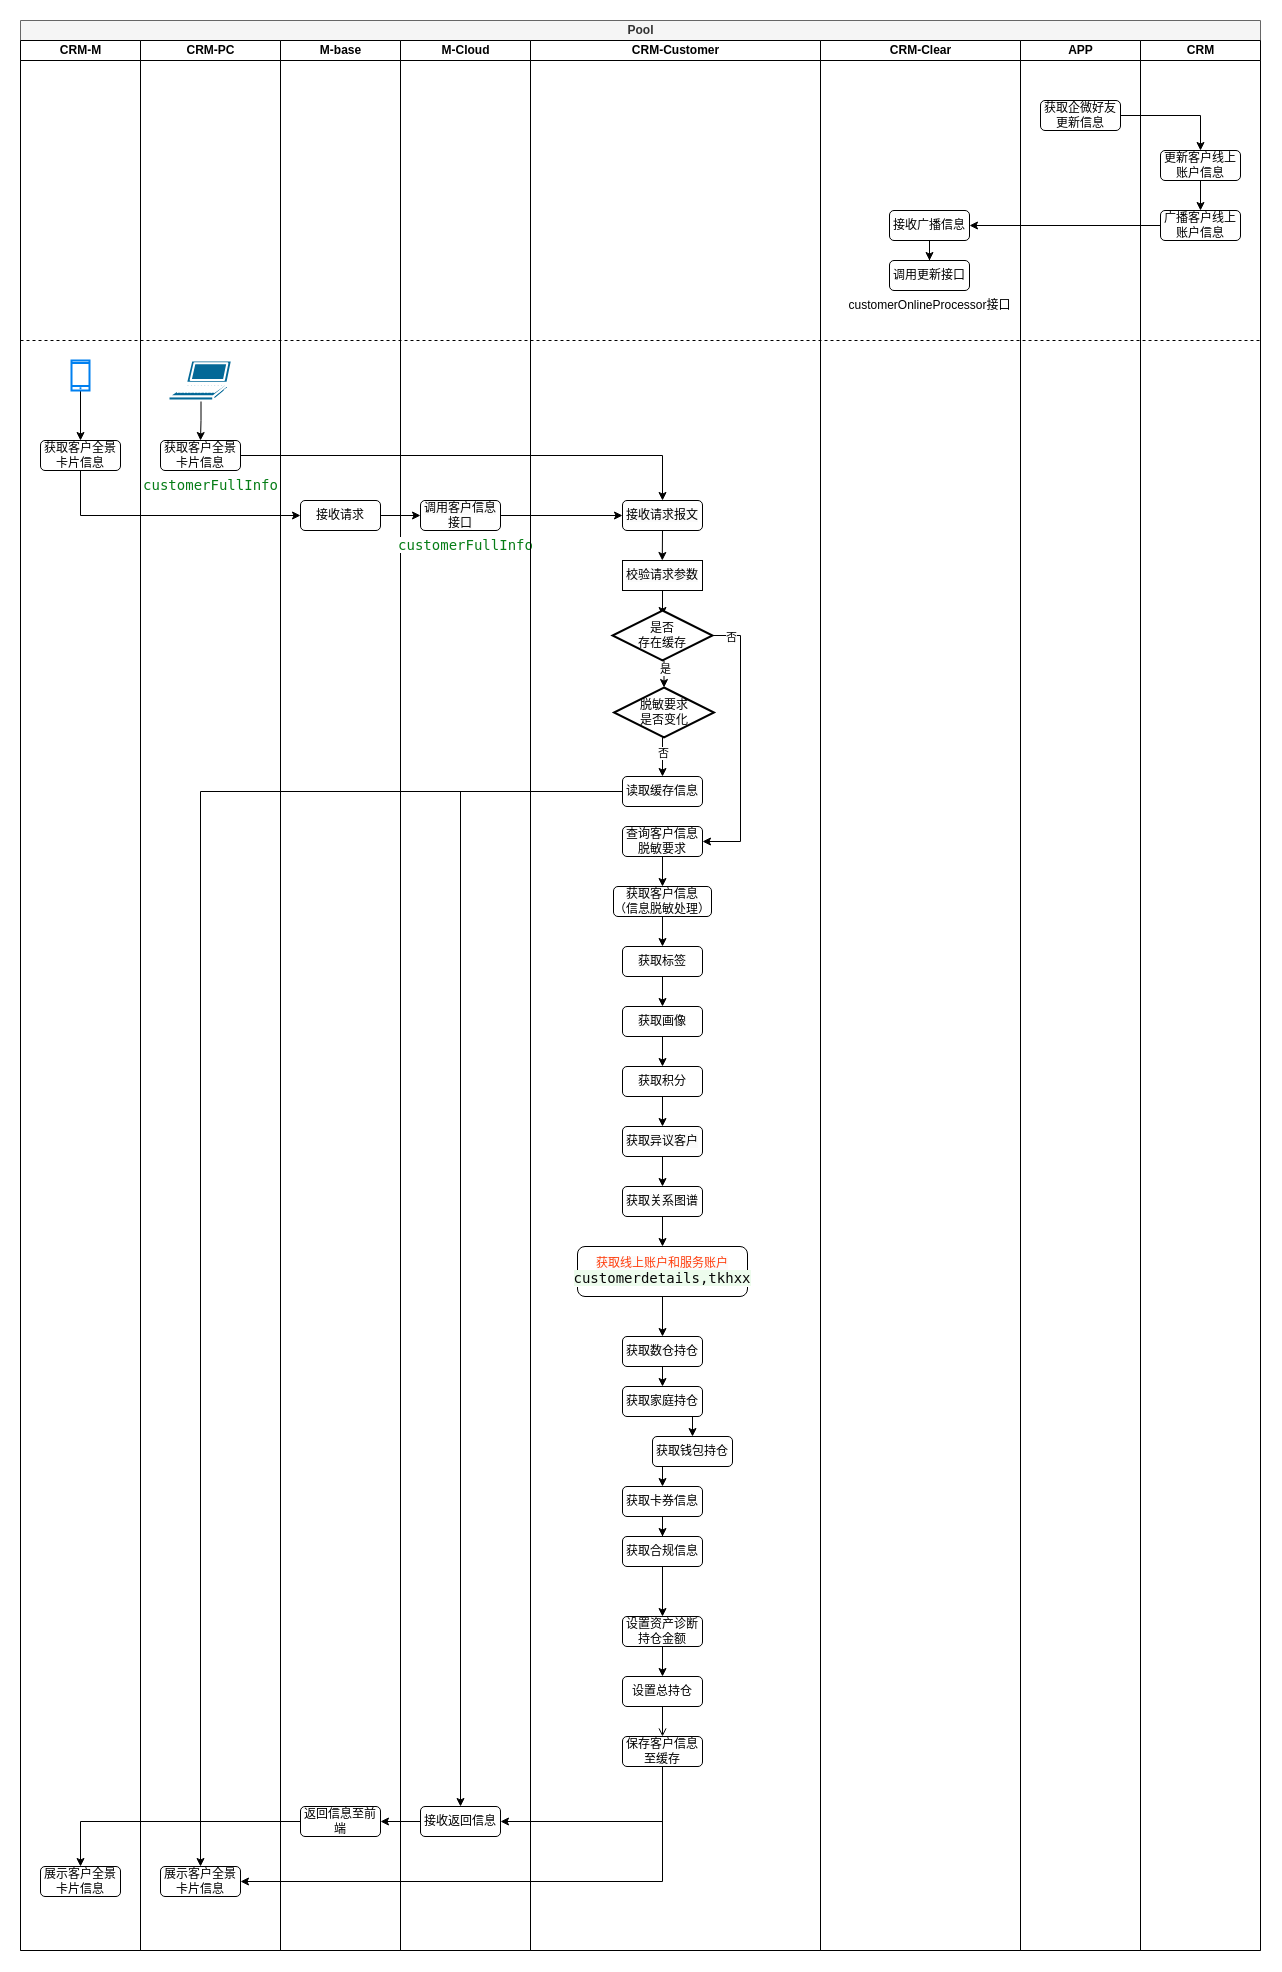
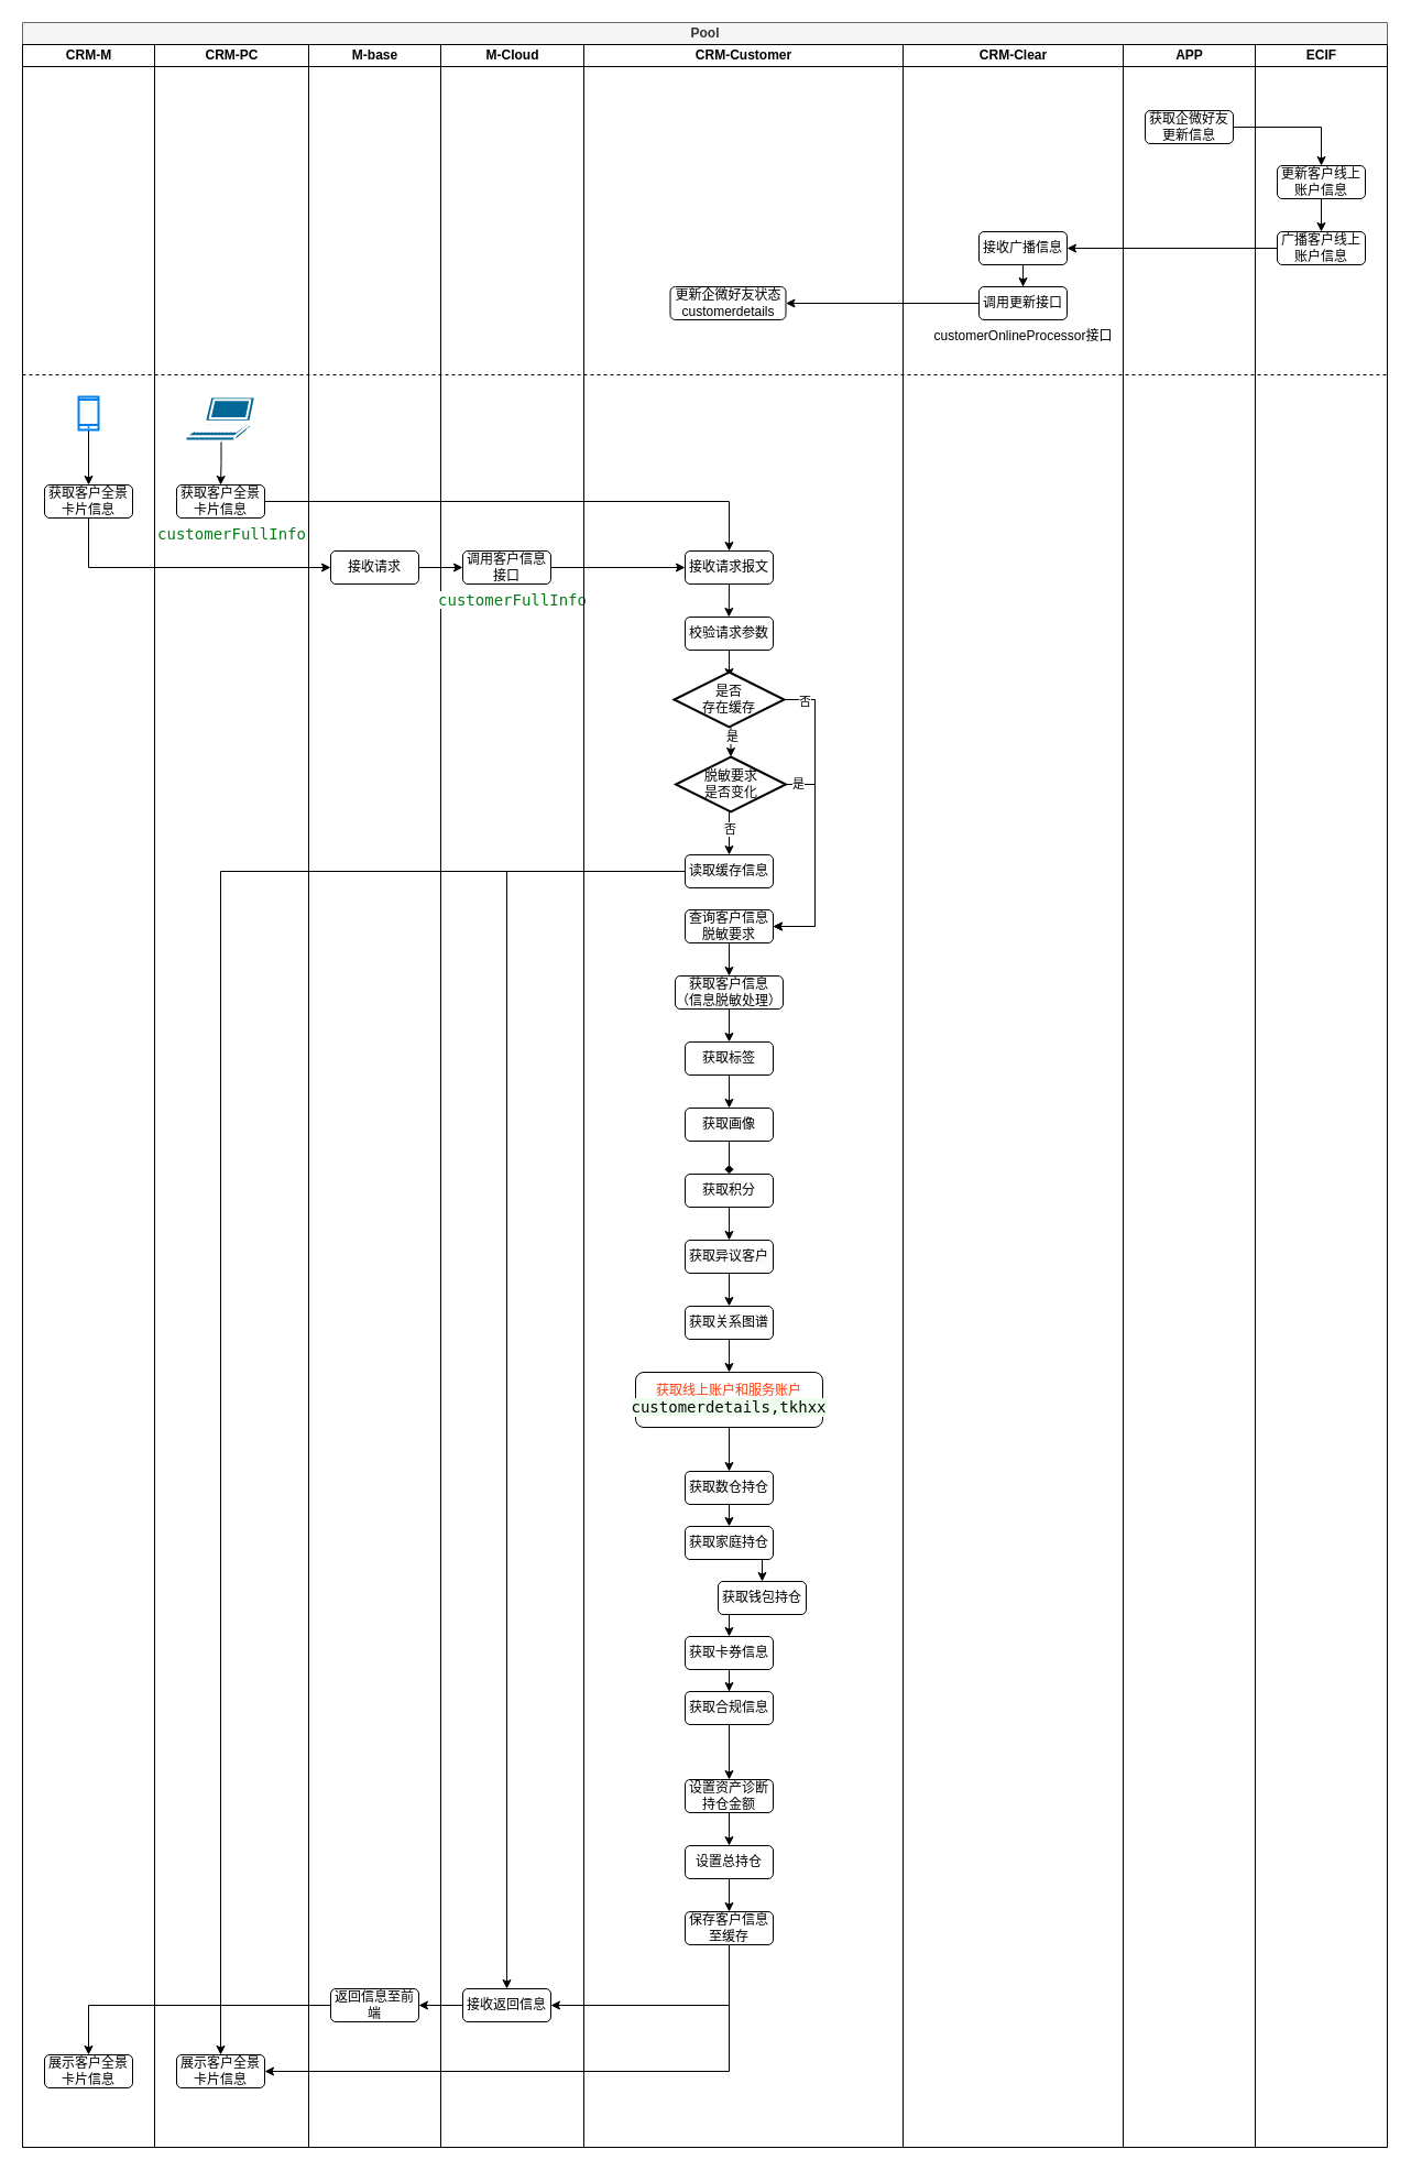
- <mxCell id="76" value="CRM" style="swimlane;startSize=20;html=1;" vertex="1" parent="2"><mxGeometry x="1120" y="20" width="120" height="1910" as="geometry" /></mxCell>
+ <mxCell id="76" value="ECIF" style="swimlane;startSize=20;html=1;" vertex="1" parent="2"><mxGeometry x="1120" y="20" width="120" height="1910" as="geometry" /></mxCell>
+ <mxCell id="22" value="更新企微好友状态&lt;div&gt;customerdetails&lt;br&gt;&lt;/div&gt;" style="rounded=1;whiteSpace=wrap;html=1;" vertex="1" parent="21"><mxGeometry x="78.5" y="220" width="105" height="30" as="geometry" /></mxCell>
+ <mxCell id="82" style="edgeStyle=orthogonalEdgeStyle;rounded=0;orthogonalLoop=1;jettySize=auto;html=1;exitX=0;exitY=0.5;exitDx=0;exitDy=0;" edge="1" parent="2" source="72" target="22"><mxGeometry relative="1" as="geometry" /></mxCell>
- <mxCell id="26" value="&lt;span style=&quot;background-color: rgb(251, 251, 251);&quot;&gt;校验请求参数&lt;/span&gt;" style="whiteSpace=wrap;html=1;rounded=0;" vertex="1" parent="21"><mxGeometry x="92" y="520" width="80" height="30" as="geometry" /></mxCell>
+ <mxCell id="26" value="&lt;span style=&quot;background-color: rgb(251, 251, 251);&quot;&gt;校验请求参数&lt;/span&gt;" style="rounded=1;whiteSpace=wrap;html=1;" vertex="1" parent="21"><mxGeometry x="92" y="520" width="80" height="30" as="geometry" /></mxCell>
+ <mxCell id="64" style="edgeStyle=orthogonalEdgeStyle;rounded=0;orthogonalLoop=1;jettySize=auto;html=1;exitX=1;exitY=0.5;exitDx=0;exitDy=0;exitPerimeter=0;entryX=1;entryY=0.5;entryDx=0;entryDy=0;" edge="1" parent="21" source="66" target="29"><mxGeometry relative="1" as="geometry"><Array as="points"><mxPoint x="210" y="672" /><mxPoint x="210" y="801" /></Array></mxGeometry></mxCell>
+ <mxCell id="65" value="是" style="edgeLabel;html=1;align=center;verticalAlign=middle;resizable=0;points=[];" vertex="1" connectable="0" parent="64"><mxGeometry x="-0.882" y="1" relative="1" as="geometry"><mxPoint as="offset" /></mxGeometry></mxCell>
- <mxCell id="34" style="edgeStyle=orthogonalEdgeStyle;rounded=0;orthogonalLoop=1;jettySize=auto;html=1;entryX=0.5;entryY=0;entryDx=0;entryDy=0;" edge="1" parent="21" source="35" target="37"><mxGeometry relative="1" as="geometry" /></mxCell>
+ <mxCell id="34" style="edgeStyle=orthogonalEdgeStyle;rounded=0;orthogonalLoop=1;jettySize=auto;html=1;entryX=0.5;entryY=0;entryDx=0;entryDy=0;endArrow=diamond;" edge="1" parent="21" source="35" target="37"><mxGeometry relative="1" as="geometry" /></mxCell>
- <mxCell id="51" style="edgeStyle=orthogonalEdgeStyle;rounded=0;orthogonalLoop=1;jettySize=auto;html=1;endArrow=open;" edge="1" parent="21" source="52" target="53"><mxGeometry relative="1" as="geometry" /></mxCell>
+ <mxCell id="51" style="edgeStyle=orthogonalEdgeStyle;rounded=0;orthogonalLoop=1;jettySize=auto;html=1;" edge="1" parent="21" source="52" target="53"><mxGeometry relative="1" as="geometry" /></mxCell>
